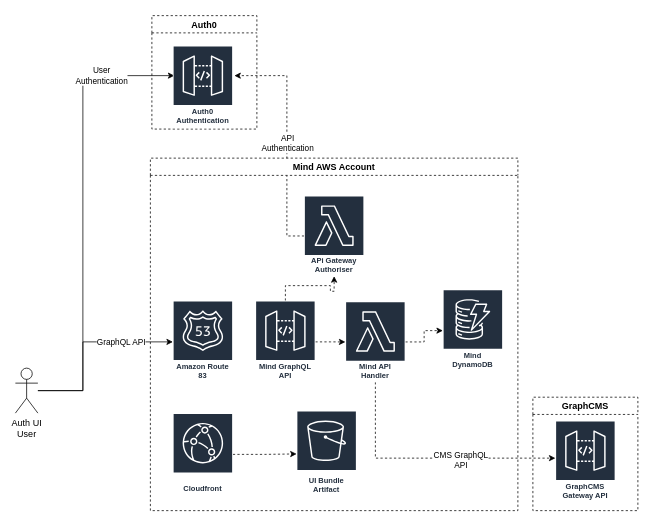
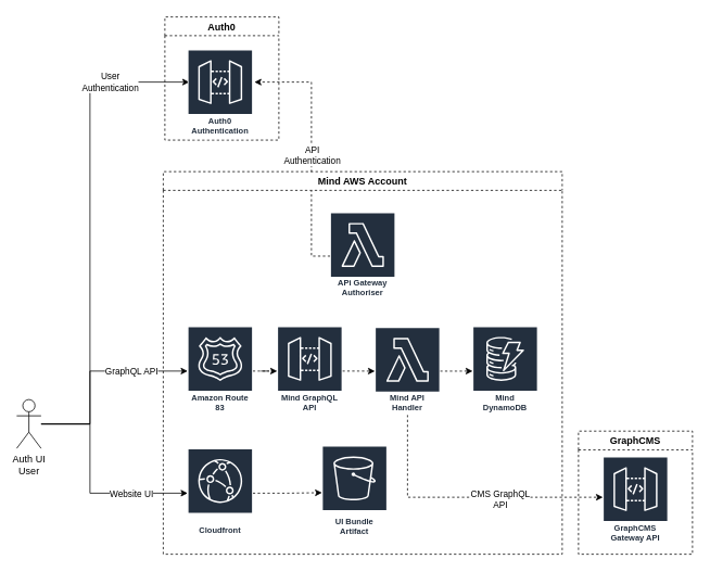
- <mxCell id="5" style="edgeStyle=orthogonalEdgeStyle;rounded=0;orthogonalLoop=1;jettySize=auto;html=1;dashed=1;" edge="1" parent="1" source="6" target="24"><mxGeometry relative="1" as="geometry" /></mxCell>
- <mxCell id="11" value="Mind DynamoDB" style="outlineConnect=0;fontColor=#232F3E;gradientColor=none;strokeColor=#ffffff;fillColor=#232F3E;dashed=0;verticalLabelPosition=middle;verticalAlign=bottom;align=center;html=1;whiteSpace=wrap;fontSize=10;fontStyle=1;spacing=3;shape=mxgraph.aws4.productIcon;prIcon=mxgraph.aws4.dynamodb;" vertex="1" parent="1"><mxGeometry x="590" y="385" width="80" height="110" as="geometry" /></mxCell>
+ <mxCell id="11" value="Mind DynamoDB" style="outlineConnect=0;fontColor=#232F3E;gradientColor=none;strokeColor=#ffffff;fillColor=#232F3E;dashed=0;verticalLabelPosition=middle;verticalAlign=bottom;align=center;html=1;whiteSpace=wrap;fontSize=10;fontStyle=1;spacing=3;shape=mxgraph.aws4.productIcon;prIcon=mxgraph.aws4.dynamodb;" vertex="1" parent="1"><mxGeometry x="580" y="400" width="80" height="110" as="geometry" /></mxCell>
+ <mxCell id="13" style="edgeStyle=orthogonalEdgeStyle;rounded=0;orthogonalLoop=1;jettySize=auto;html=1;dashed=1;" edge="1" parent="1" source="14" target="6"><mxGeometry relative="1" as="geometry" /></mxCell>
+ <mxCell id="15" style="edgeStyle=orthogonalEdgeStyle;rounded=0;orthogonalLoop=1;jettySize=auto;html=1;" edge="1" parent="1" source="21" target="27"><mxGeometry relative="1" as="geometry"><Array as="points"><mxPoint x="110" y="520" /><mxPoint x="110" y="605" /></Array></mxGeometry></mxCell>
+ <mxCell id="16" value="Website UI" style="edgeLabel;html=1;align=center;verticalAlign=middle;resizable=0;points=[];" vertex="1" connectable="0" parent="15"><mxGeometry x="0.577" y="-2" relative="1" as="geometry"><mxPoint x="-14" y="-2" as="offset" /></mxGeometry></mxCell>
